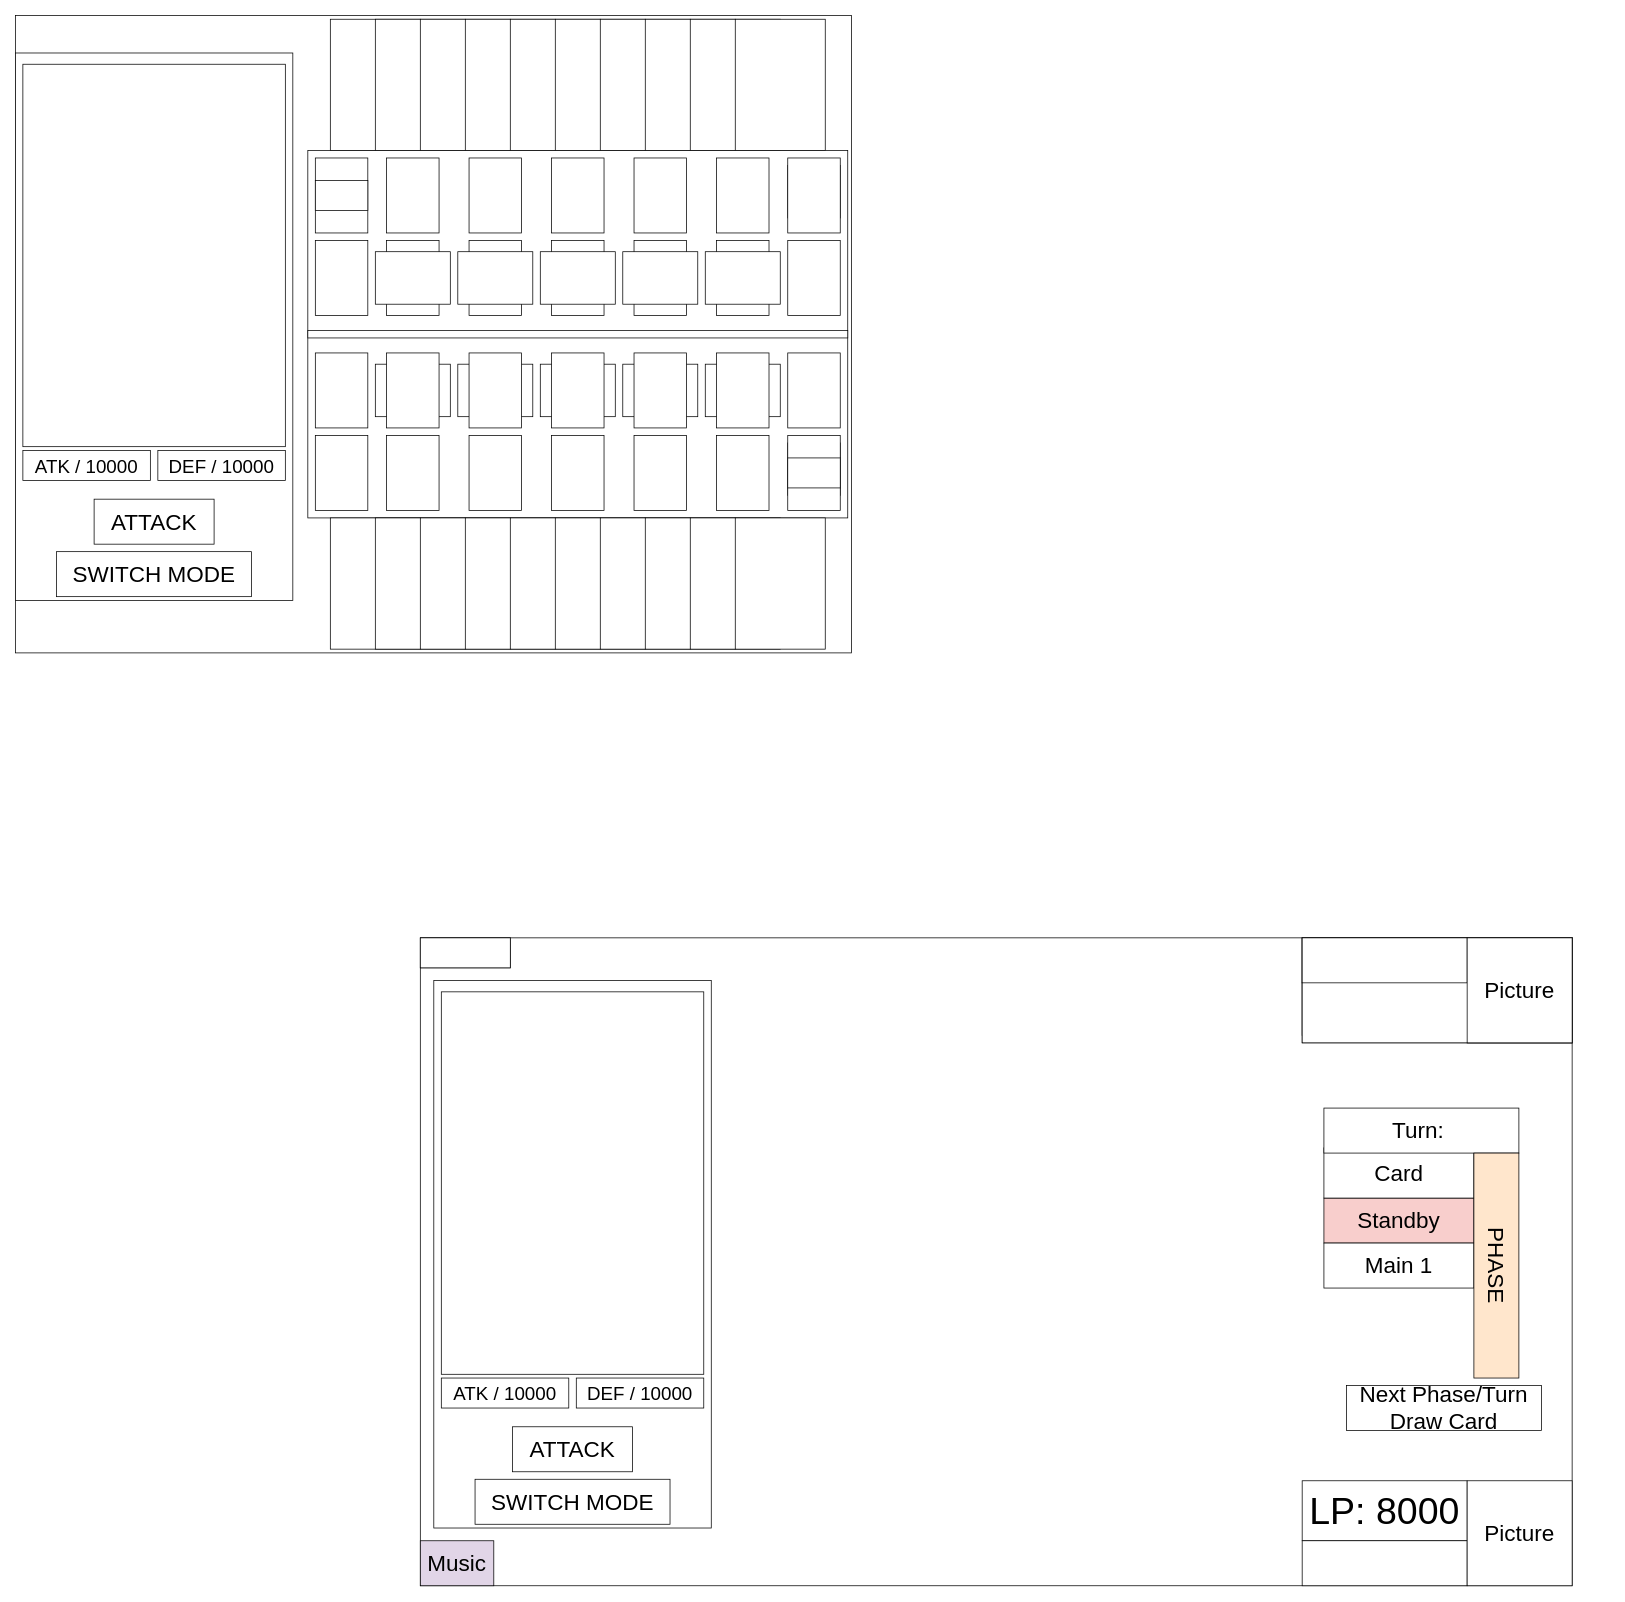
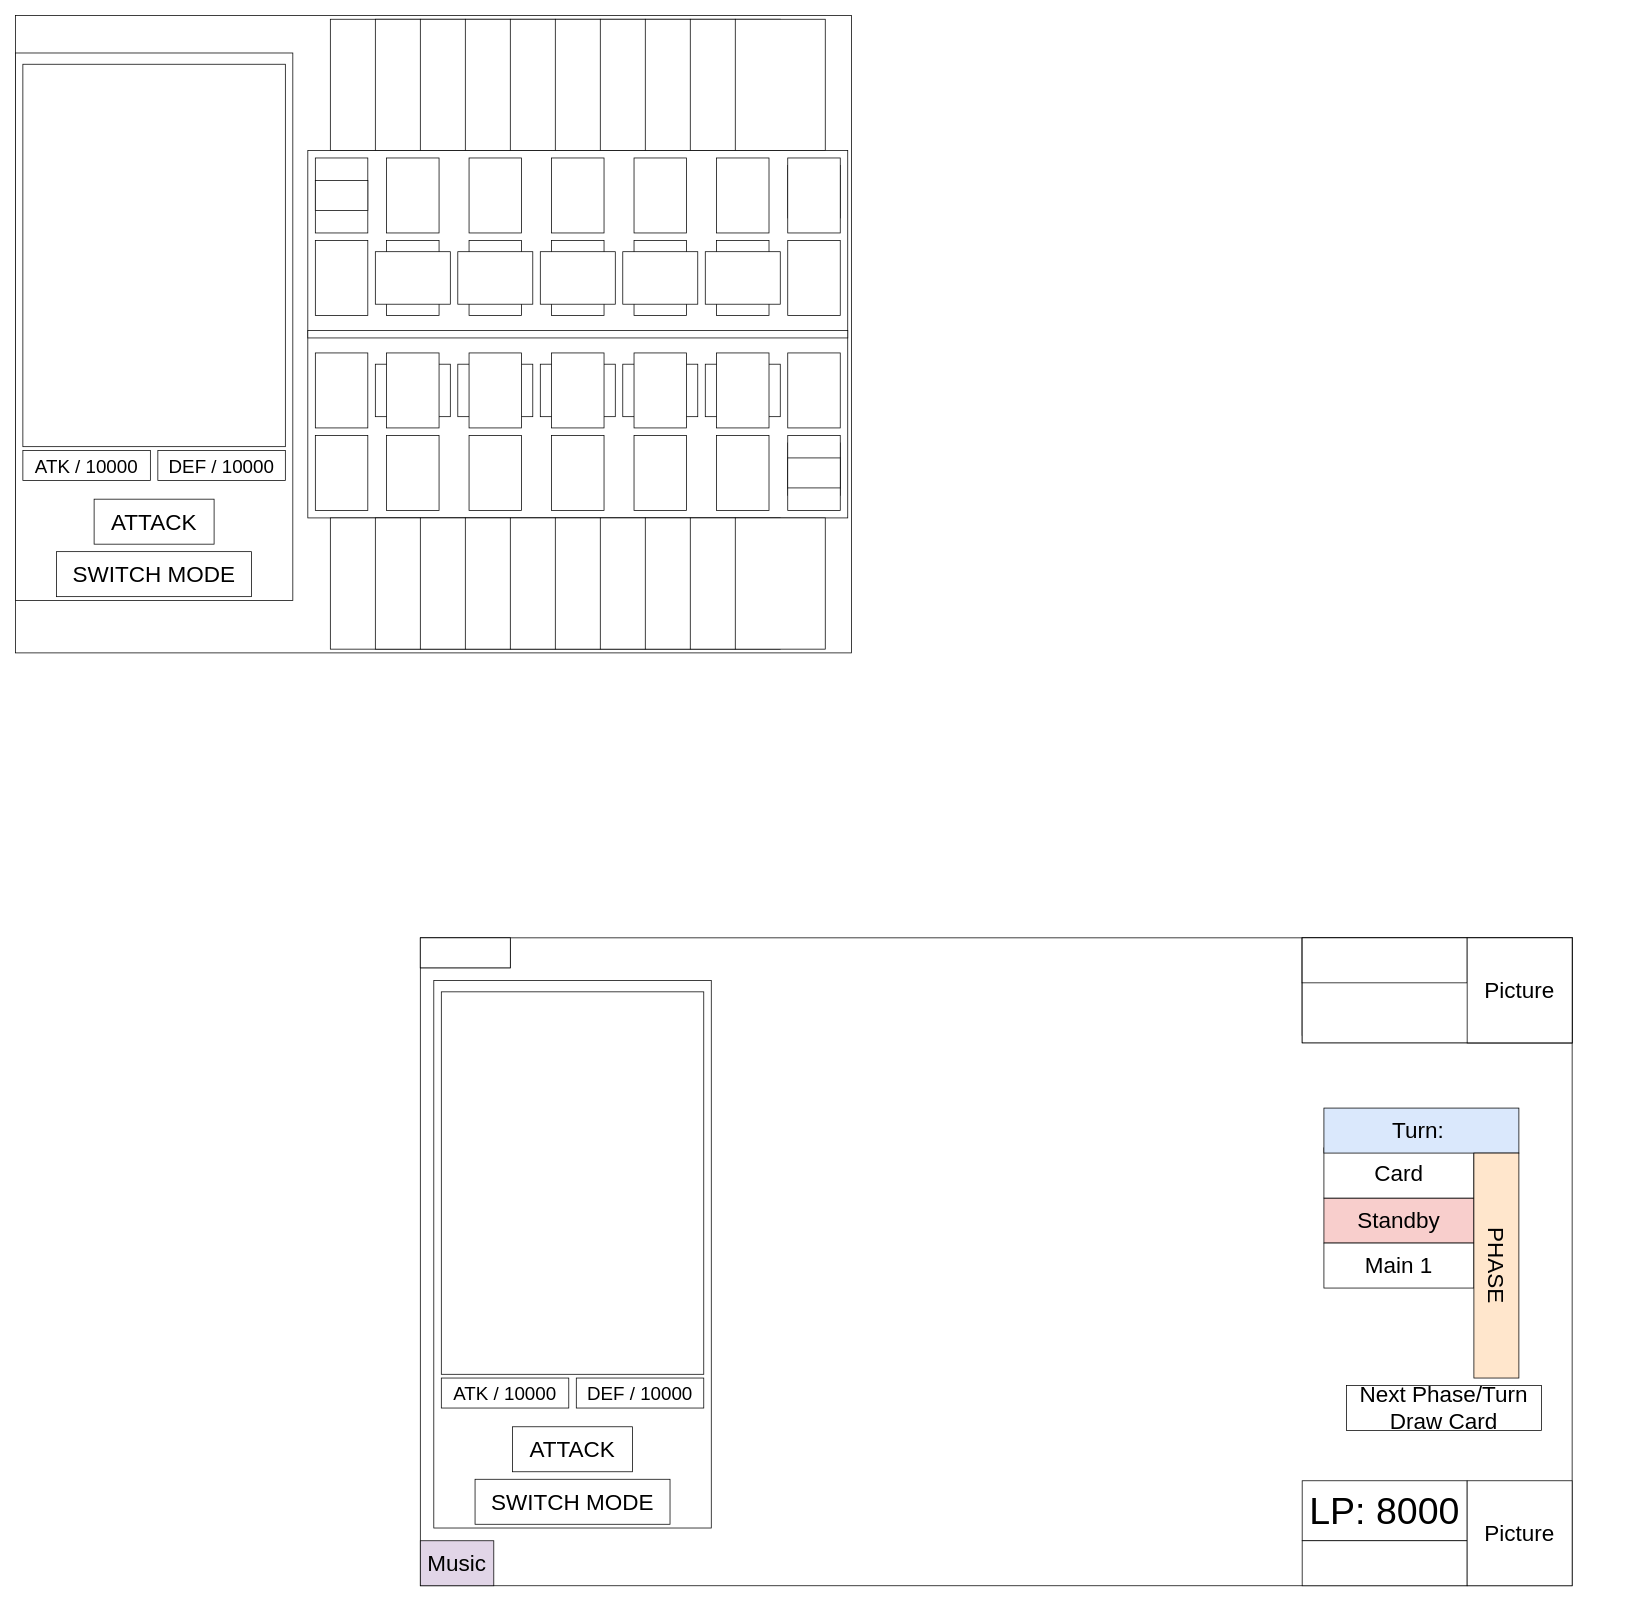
- <mxCell id="11" value="Turn:&amp;nbsp;" style="rounded=0;whiteSpace=wrap;html=1;fontSize=30;container=0;" parent="1" vertex="1"><mxGeometry x="1765" y="1477" width="260" height="60" as="geometry" /></mxCell>
+ <mxCell id="11" value="Turn:&amp;nbsp;" style="rounded=0;whiteSpace=wrap;html=1;fontSize=30;container=0;fillColor=#dae8fc;" parent="1" vertex="1"><mxGeometry x="1765" y="1477" width="260" height="60" as="geometry" /></mxCell>
